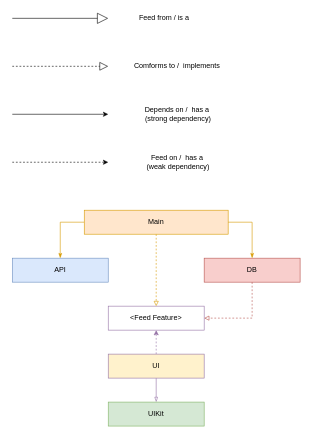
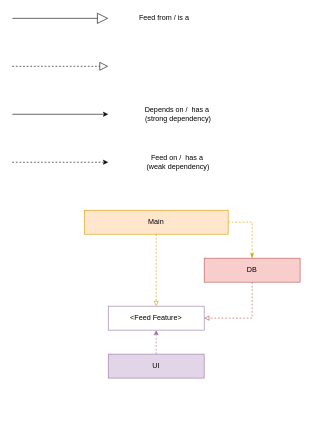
- <mxCell id="5" value="Comforms to&amp;nbsp;/ &amp;nbsp;implements" style="text;html=1;strokeColor=none;fillColor=none;align=center;verticalAlign=middle;whiteSpace=wrap;rounded=0;" parent="1" vertex="1"><mxGeometry x="220" y="100" width="150" height="20" as="geometry" /></mxCell>
- <mxCell id="19" style="edgeStyle=orthogonalEdgeStyle;rounded=0;orthogonalLoop=1;jettySize=auto;html=1;entryX=0.5;entryY=0;entryDx=0;entryDy=0;endArrow=classicThin;endFill=1;exitX=0;exitY=0.5;exitDx=0;exitDy=0;fillColor=#ffe6cc;strokeColor=#d79b00;" parent="1" source="20" target="15" edge="1"><mxGeometry relative="1" as="geometry" /></mxCell>
- <mxCell id="21" style="edgeStyle=orthogonalEdgeStyle;rounded=0;orthogonalLoop=1;jettySize=auto;html=1;entryX=0.5;entryY=0;entryDx=0;entryDy=0;endArrow=classicThin;endFill=1;exitX=1;exitY=0.5;exitDx=0;exitDy=0;fillColor=#ffe6cc;strokeColor=#d79b00;" parent="1" source="20" target="16" edge="1"><mxGeometry relative="1" as="geometry"><mxPoint x="150" y="380" as="sourcePoint" /><mxPoint x="110" y="440" as="targetPoint" /></mxGeometry></mxCell>
+ <mxCell id="21" style="edgeStyle=orthogonalEdgeStyle;rounded=0;orthogonalLoop=1;jettySize=auto;html=1;entryX=0.5;entryY=0;entryDx=0;entryDy=0;endArrow=classicThin;endFill=1;exitX=1;exitY=0.5;exitDx=0;exitDy=0;fillColor=#ffe6cc;strokeColor=#d79b00;dashed=1;" parent="1" source="20" target="16" edge="1"><mxGeometry relative="1" as="geometry"><mxPoint x="150" y="380" as="sourcePoint" /><mxPoint x="110" y="440" as="targetPoint" /></mxGeometry></mxCell>
- <mxCell id="15" value="API" style="rounded=0;whiteSpace=wrap;html=1;fillColor=#dae8fc;strokeColor=#6c8ebf;" parent="1" vertex="1"><mxGeometry x="20" y="430" width="160" height="40" as="geometry" /></mxCell>
- <mxCell id="12" value="UI" style="rounded=0;whiteSpace=wrap;html=1;fillColor=#fff2cc;strokeColor=#9673a6;" parent="1" vertex="1"><mxGeometry x="180" y="590" width="160" height="40" as="geometry" /></mxCell>
+ <mxCell id="12" value="UI" style="rounded=0;whiteSpace=wrap;html=1;fillColor=#e1d5e7;strokeColor=#9673a6;" parent="1" vertex="1"><mxGeometry x="180" y="590" width="160" height="40" as="geometry" /></mxCell>
- <mxCell id="10" value="" style="edgeStyle=orthogonalEdgeStyle;rounded=0;orthogonalLoop=1;jettySize=auto;html=1;endArrow=blockThin;endFill=0;entryX=0.5;entryY=0;entryDx=0;entryDy=0;fillColor=#e1d5e7;strokeColor=#9673a6;" parent="1" source="12" target="13" edge="1"><mxGeometry relative="1" as="geometry"><mxPoint x="290" y="650" as="targetPoint" /></mxGeometry></mxCell>
- <mxCell id="13" value="UIKit" style="rounded=0;whiteSpace=wrap;html=1;fillColor=#d5e8d4;strokeColor=#82b366;" parent="1" vertex="1"><mxGeometry x="180" y="670" width="160" height="40" as="geometry" /></mxCell>
